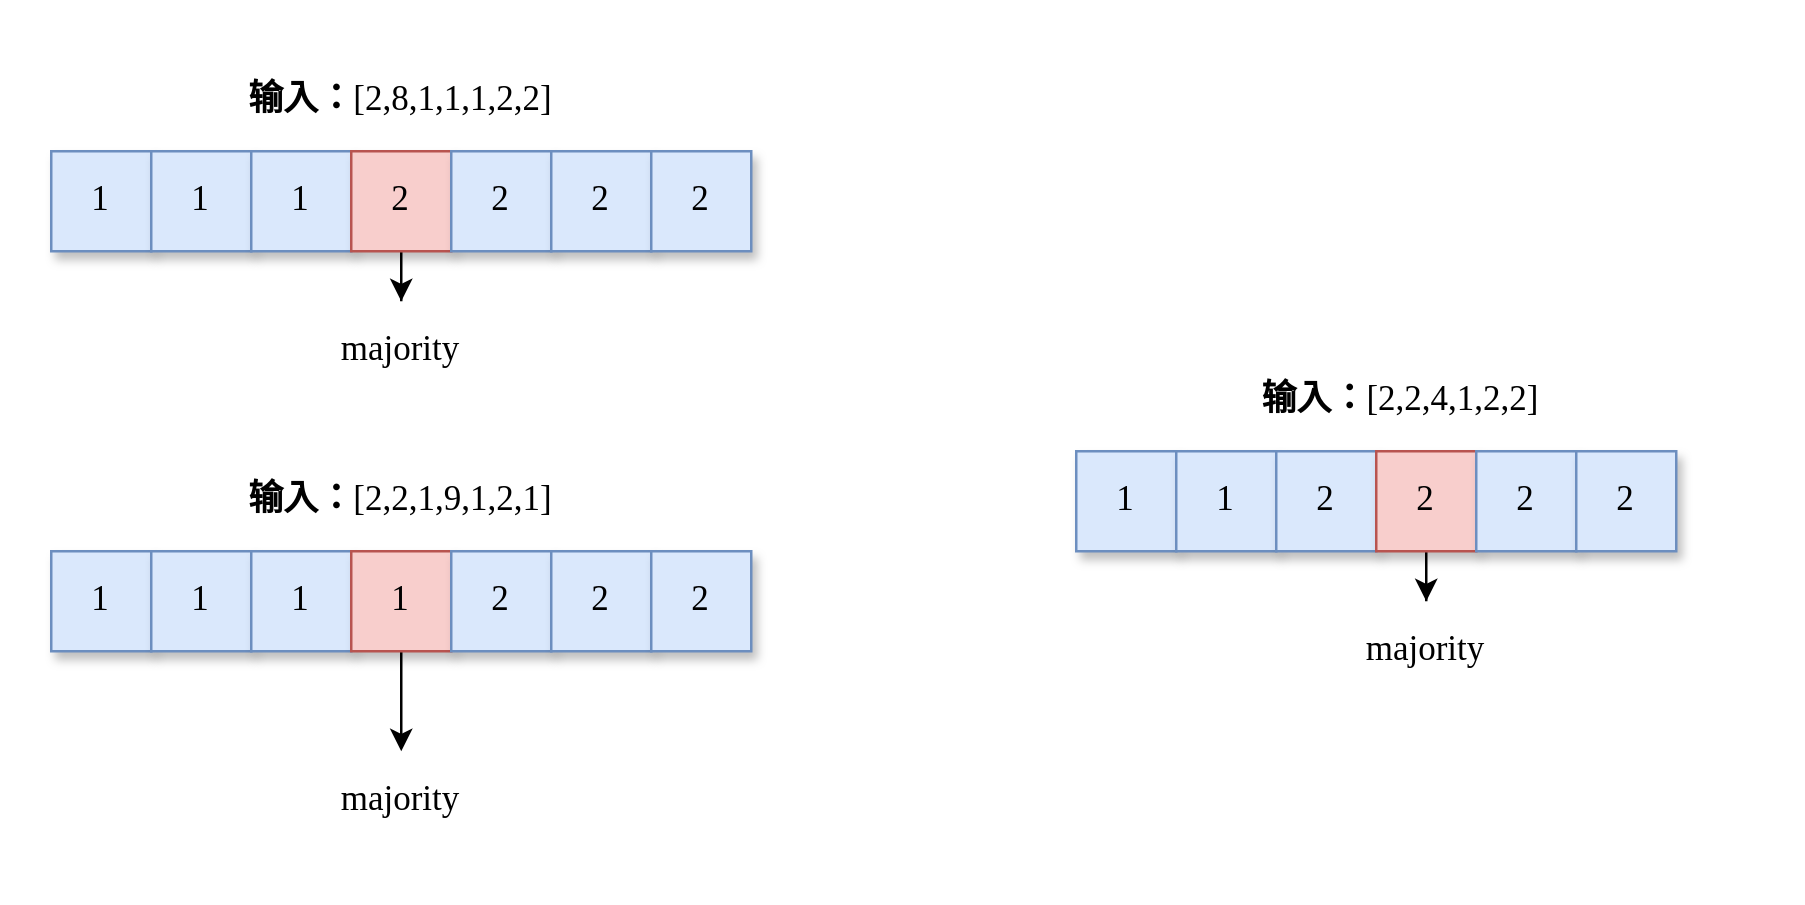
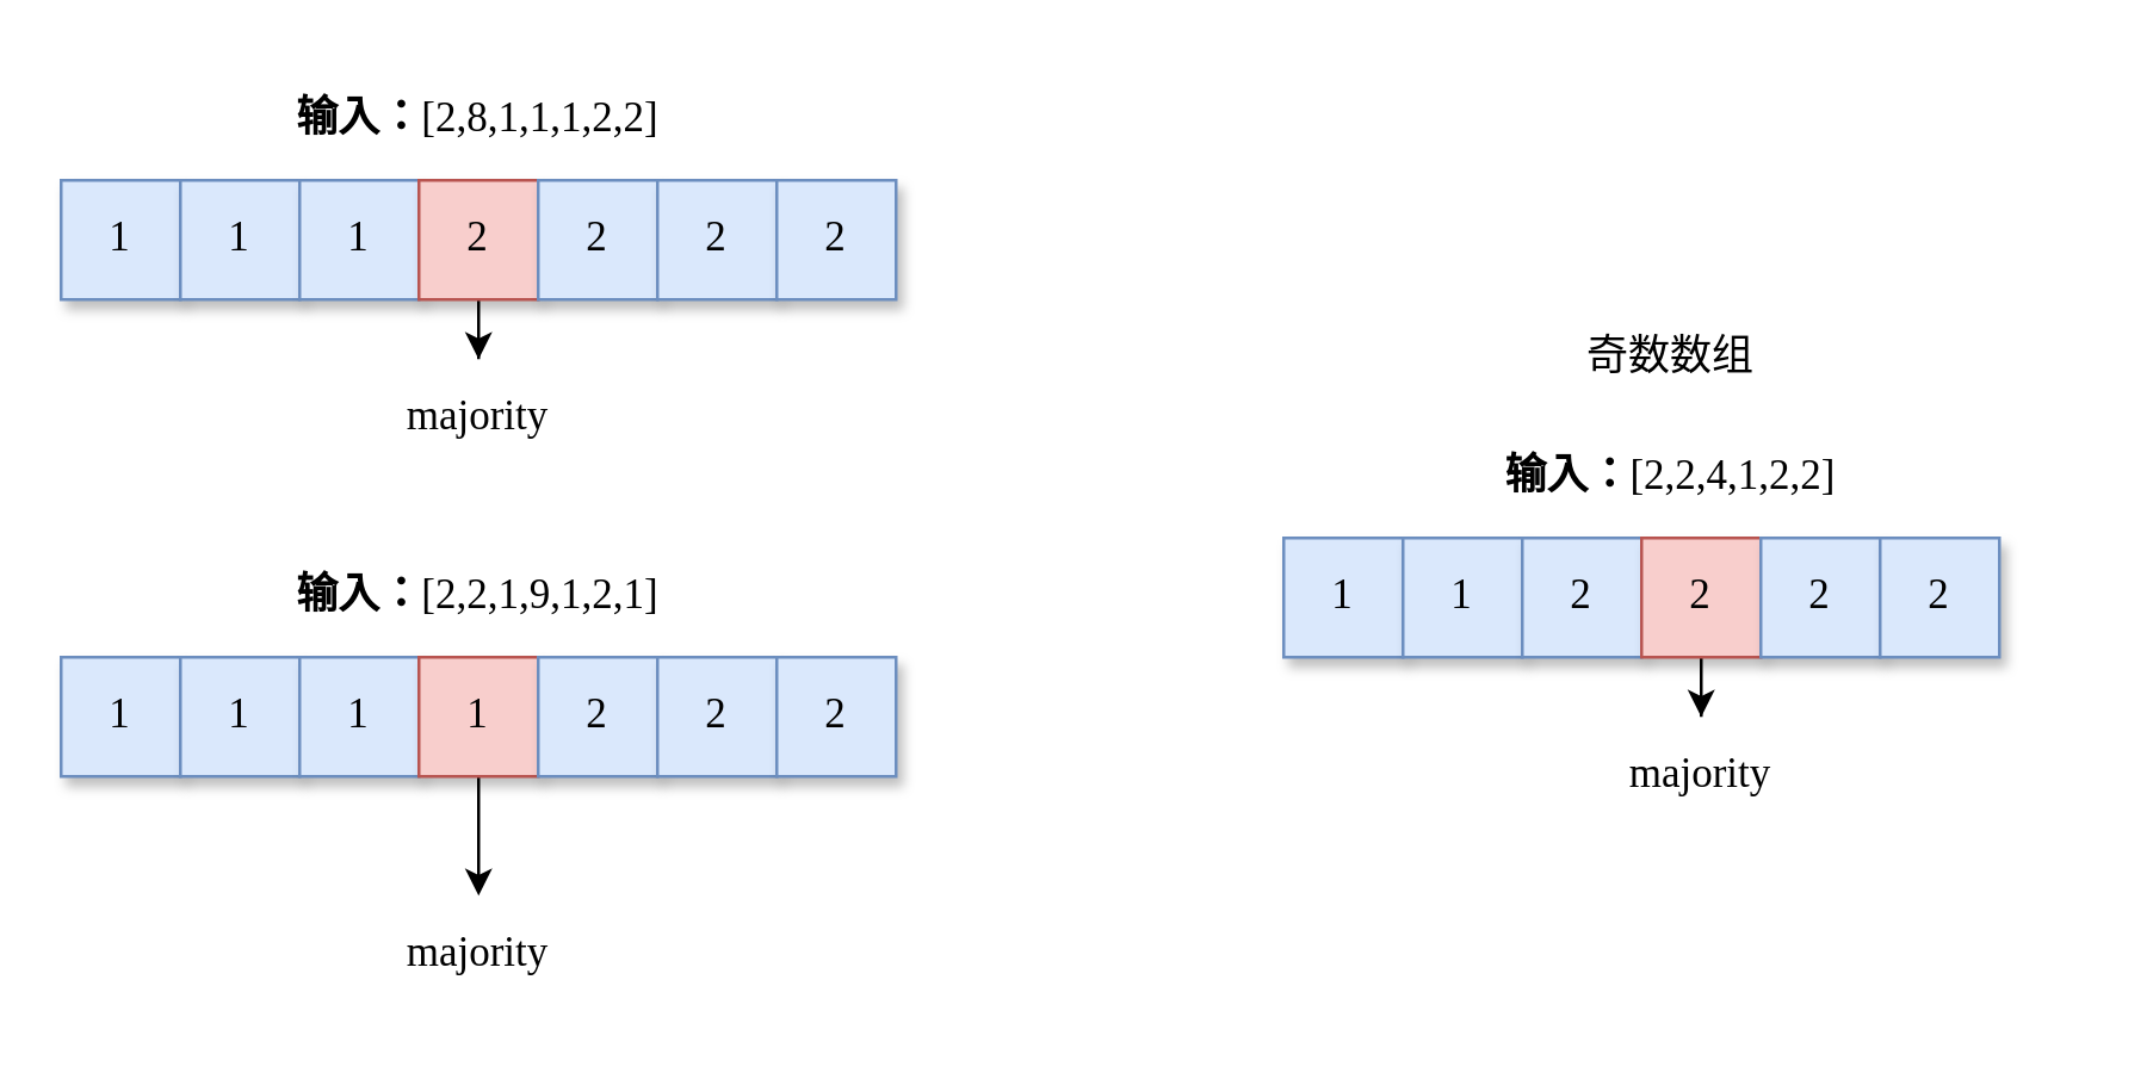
+ <mxCell id="31" value="奇数数组" style="text;html=1;strokeColor=none;fillColor=none;align=center;verticalAlign=middle;whiteSpace=wrap;rounded=0;shadow=1;sketch=0;fontFamily=Comic Sans MS;fontSize=14;fontColor=#000000;" vertex="1" parent="1"><mxGeometry x="500" y="100" width="120" height="40" as="geometry" /></mxCell>
